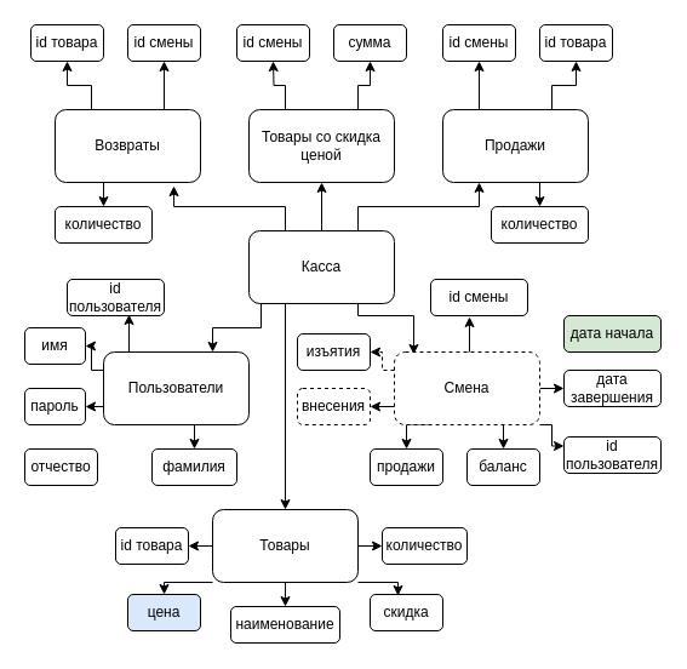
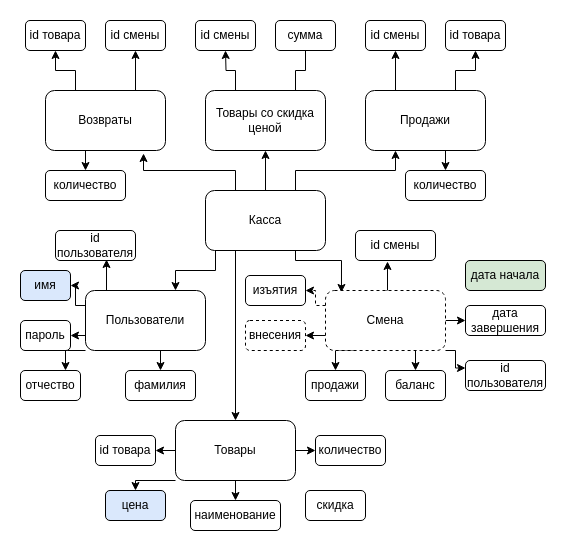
- <mxCell id="31" style="edgeStyle=orthogonalEdgeStyle;rounded=0;orthogonalLoop=1;jettySize=auto;html=1;exitX=0.75;exitY=0;exitDx=0;exitDy=0;entryX=0.5;entryY=1;entryDx=0;entryDy=0;" edge="1" parent="1" source="33" target="41"><mxGeometry relative="1" as="geometry" /></mxCell>
+ <mxCell id="31" style="edgeStyle=orthogonalEdgeStyle;rounded=0;orthogonalLoop=1;jettySize=auto;html=1;exitX=0.75;exitY=0;exitDx=0;exitDy=0;entryX=0.5;entryY=1;entryDx=0;entryDy=0;endArrow=none;" edge="1" parent="1" source="33" target="41"><mxGeometry relative="1" as="geometry" /></mxCell>
- <mxCell id="44" value="имя" style="rounded=1;whiteSpace=wrap;html=1;" vertex="1" parent="1"><mxGeometry x="20" y="270" width="50" height="30" as="geometry" /></mxCell>
+ <mxCell id="44" value="имя" style="rounded=1;whiteSpace=wrap;html=1;fillColor=#dae8fc;" vertex="1" parent="1"><mxGeometry x="20" y="270" width="50" height="30" as="geometry" /></mxCell>
+ <mxCell id="10" style="edgeStyle=orthogonalEdgeStyle;rounded=0;orthogonalLoop=1;jettySize=auto;html=1;exitX=0;exitY=1;exitDx=0;exitDy=0;entryX=0.75;entryY=0;entryDx=0;entryDy=0;" edge="1" parent="1" source="14" target="46"><mxGeometry relative="1" as="geometry" /></mxCell>
- <mxCell id="56" style="edgeStyle=orthogonalEdgeStyle;rounded=0;orthogonalLoop=1;jettySize=auto;html=1;exitX=1;exitY=1;exitDx=0;exitDy=0;entryX=0.383;entryY=0.033;entryDx=0;entryDy=0;entryPerimeter=0;" edge="1" parent="1" source="60" target="65"><mxGeometry relative="1" as="geometry" /></mxCell>
